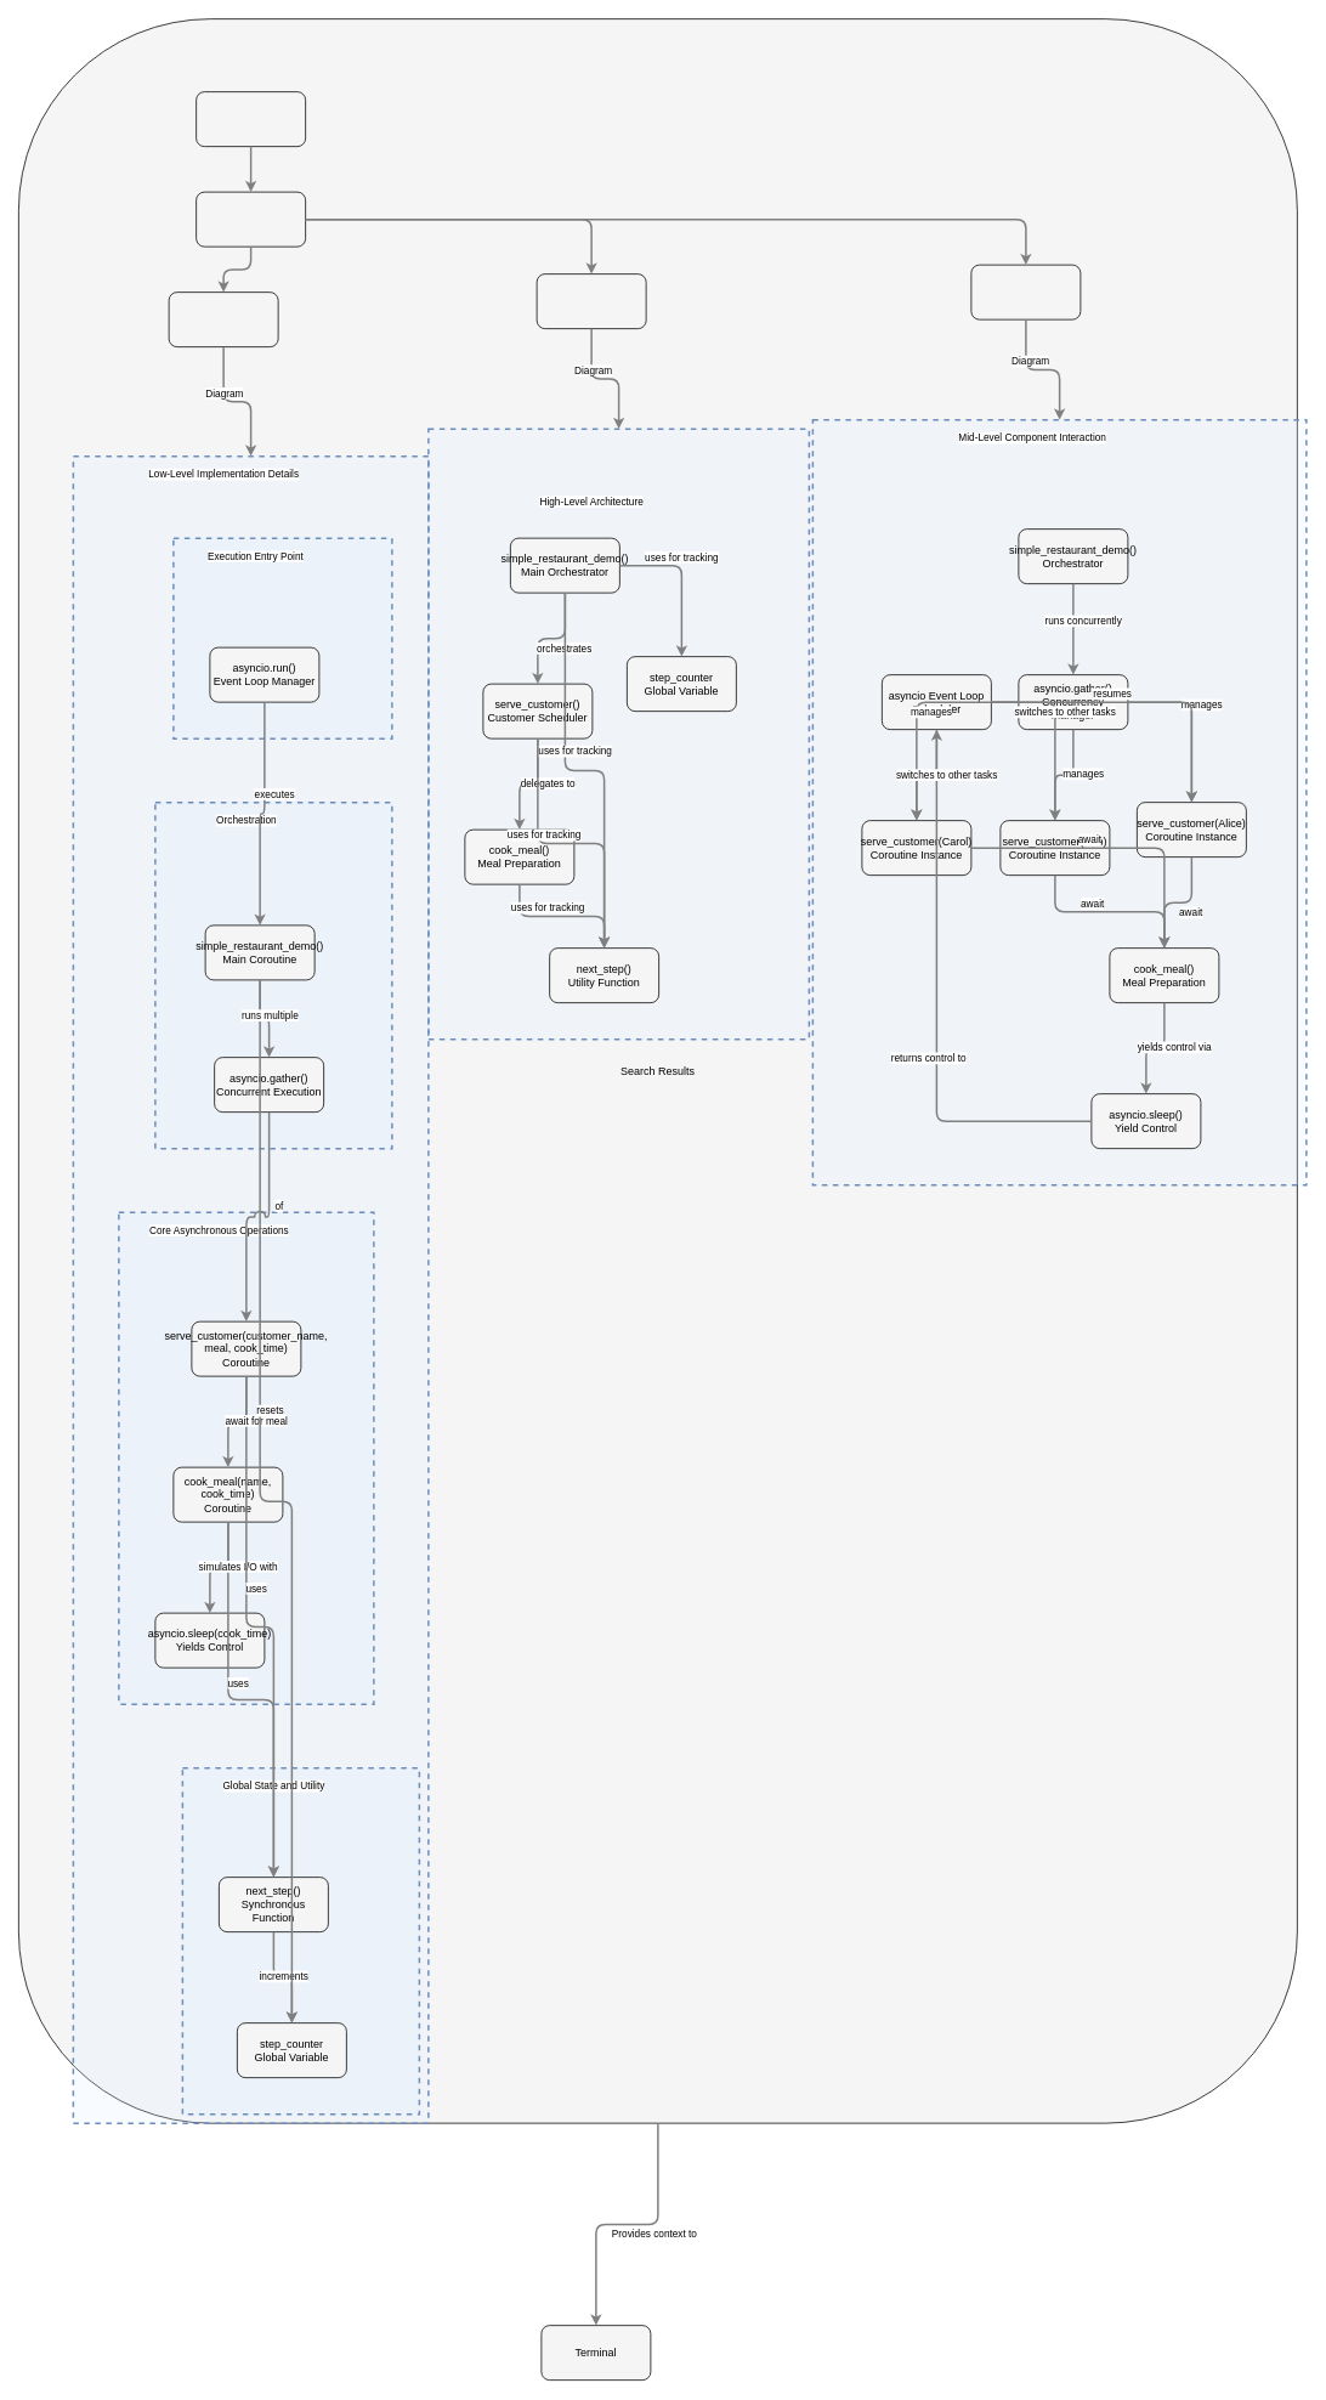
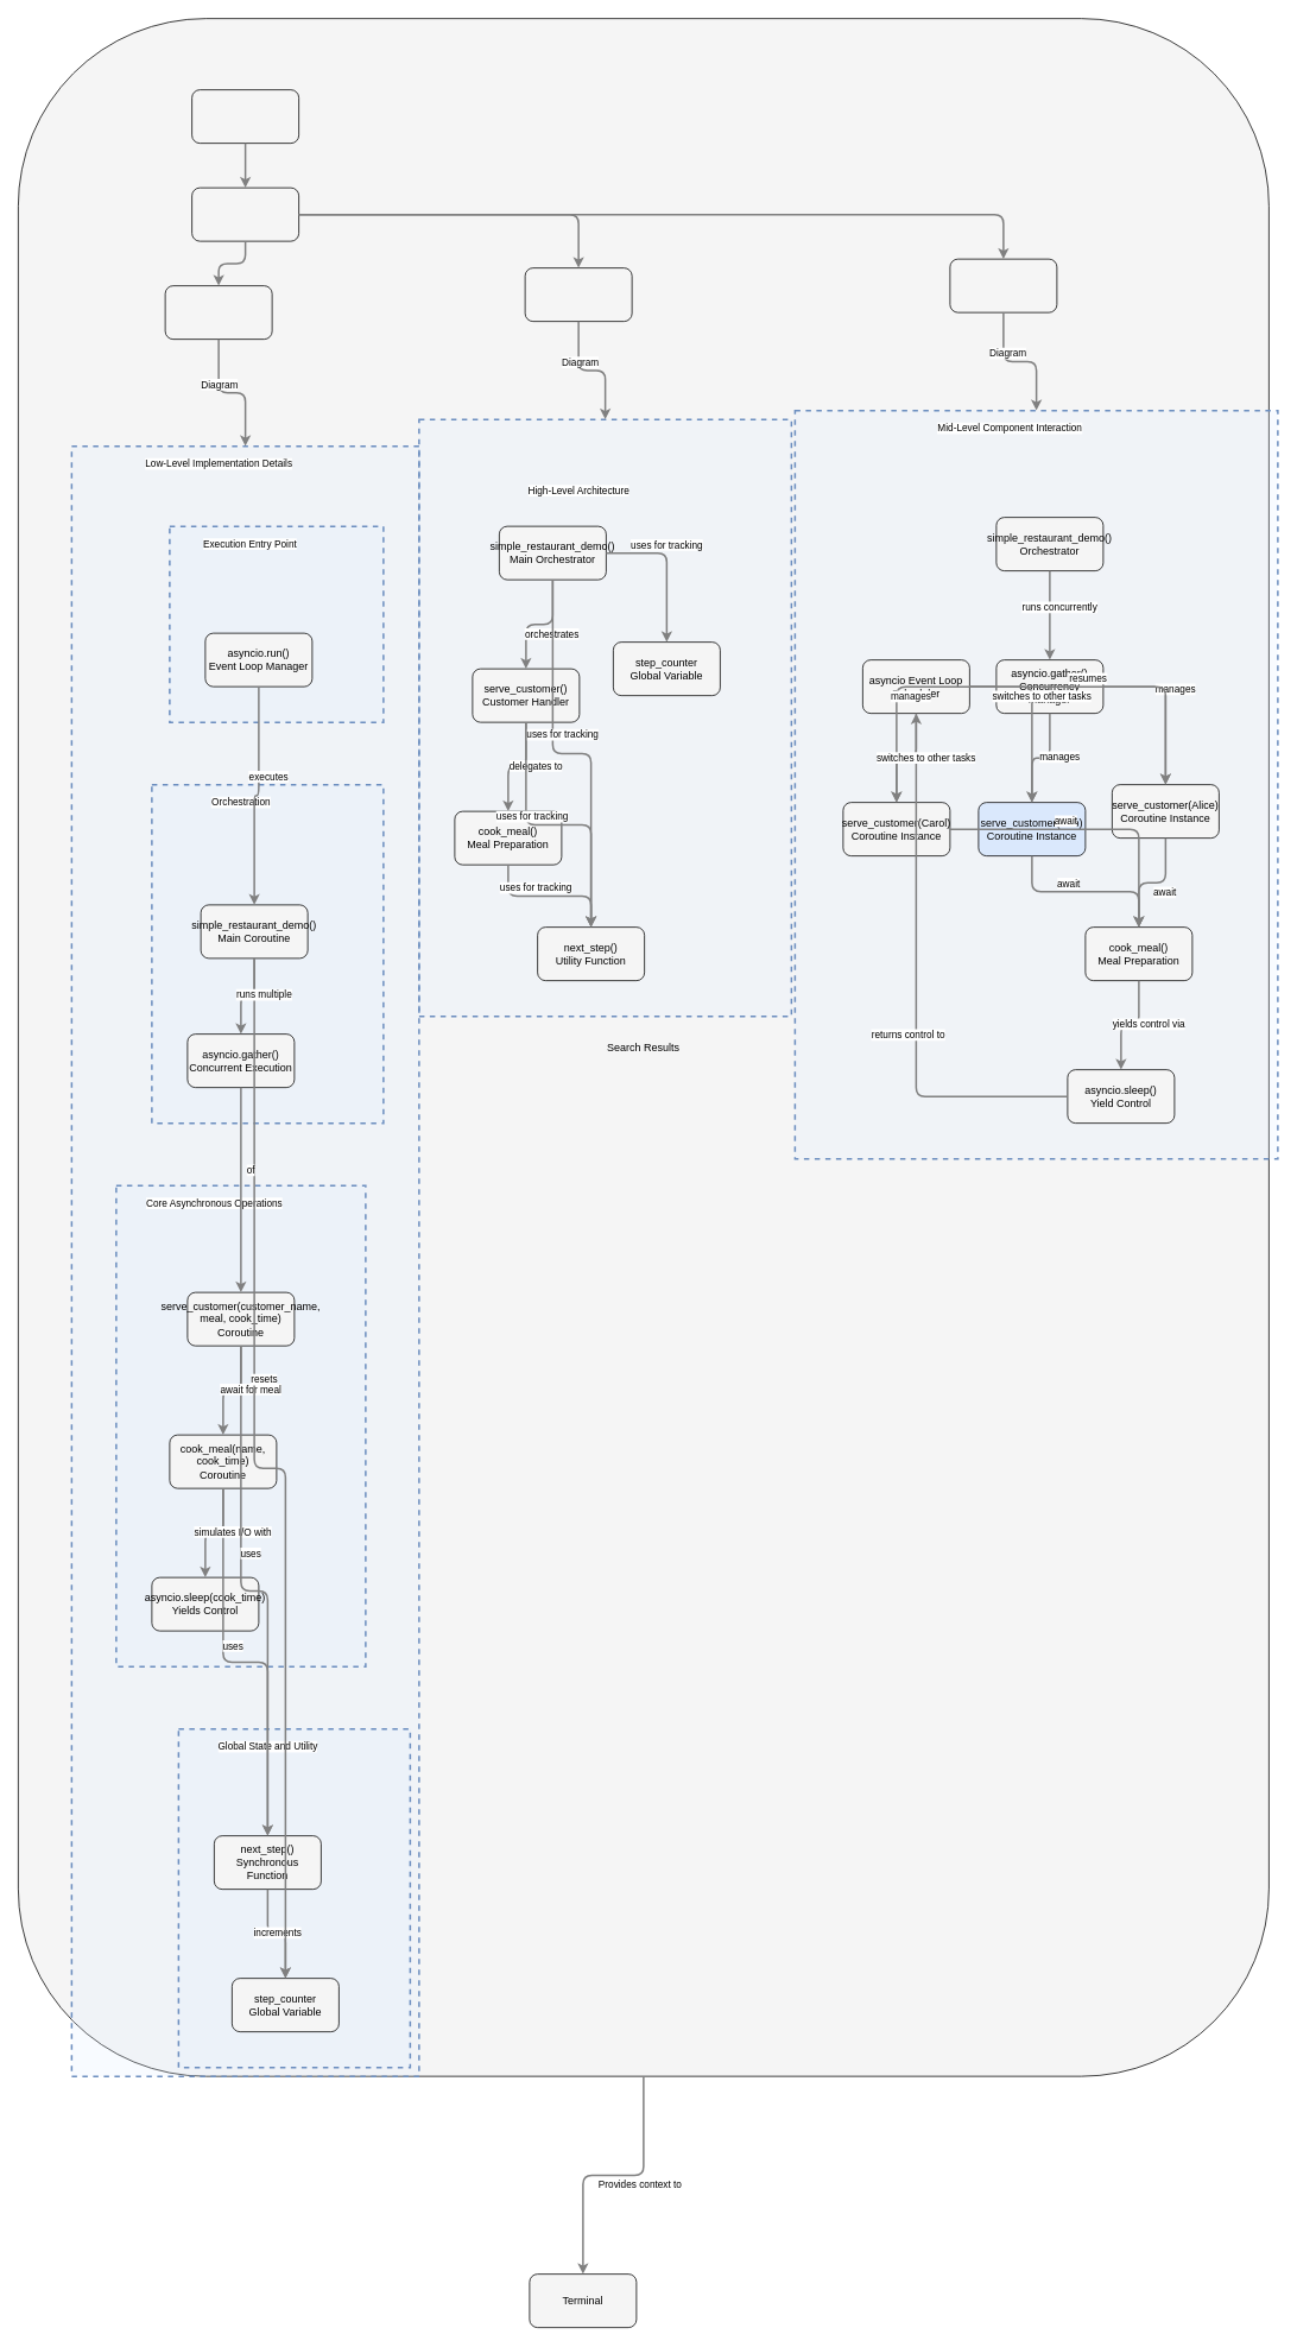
- <mxCell id="6" value="serve_customer()&lt;br&gt;Customer Scheduler" style="rounded=1;whiteSpace=wrap;html=1;fillColor=#f5f5f5" parent="3" vertex="1"><mxGeometry x="60" y="280" width="120" height="60" as="geometry" /></mxCell>
+ <mxCell id="6" value="serve_customer()&lt;br&gt;Customer Handler" style="rounded=1;whiteSpace=wrap;html=1;fillColor=#f5f5f5" parent="3" vertex="1"><mxGeometry x="60" y="280" width="120" height="60" as="geometry" /></mxCell>
- <mxCell id="16" value="serve_customer(Bob)&lt;br&gt;Coroutine Instance" style="rounded=1;whiteSpace=wrap;html=1;fillColor=#f5f5f5" parent="10" vertex="1"><mxGeometry x="206" y="440" width="120" height="60" as="geometry" /></mxCell>
+ <mxCell id="16" value="serve_customer(Bob)&lt;br&gt;Coroutine Instance" style="rounded=1;whiteSpace=wrap;html=1;fillColor=#dae8fc;" parent="10" vertex="1"><mxGeometry x="206" y="440" width="120" height="60" as="geometry" /></mxCell>
- <mxCell id="22" value="asyncio.gather()&lt;br&gt;Concurrent Execution" style="rounded=1;whiteSpace=wrap;html=1;fillColor=#f5f5f5" parent="21" vertex="1"><mxGeometry x="65" y="280" width="120" height="60" as="geometry" /></mxCell>
+ <mxCell id="22" value="asyncio.gather()&lt;br&gt;Concurrent Execution" style="rounded=1;whiteSpace=wrap;html=1;fillColor=#f5f5f5" parent="21" vertex="1"><mxGeometry x="40" y="280" width="120" height="60" as="geometry" /></mxCell>
